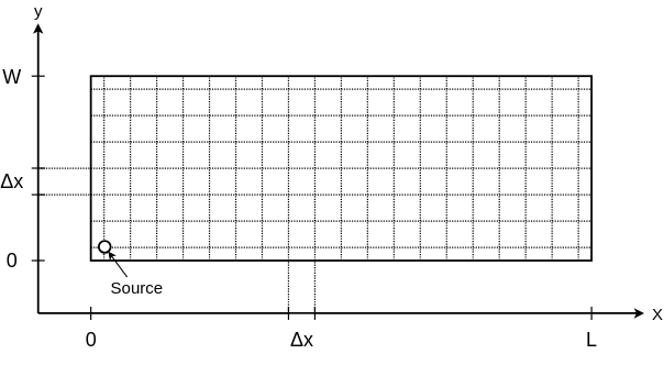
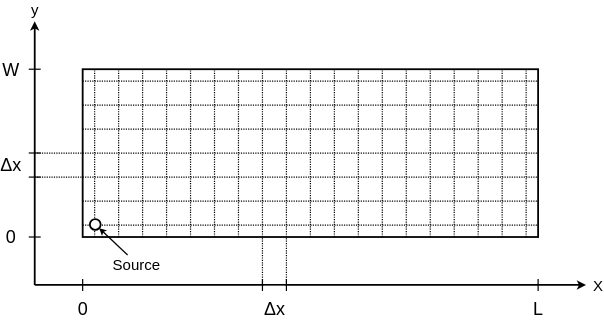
- <mxCell id="40" value="&lt;font style=&quot;font-size: 25px&quot;&gt;Source&lt;/font&gt;" style="text;html=1;strokeColor=none;fillColor=none;align=center;verticalAlign=middle;whiteSpace=wrap;rounded=0;fontSize=30;" vertex="1" parent="1"><mxGeometry x="150" y="405" width="60" height="30" as="geometry" /></mxCell>
+ <mxCell id="40" value="&lt;font style=&quot;font-size: 25px&quot;&gt;Source&lt;/font&gt;" style="text;html=1;strokeColor=none;fillColor=none;align=center;verticalAlign=middle;whiteSpace=wrap;rounded=0;fontSize=30;" vertex="1" parent="1"><mxGeometry x="170" y="410" width="60" height="30" as="geometry" /></mxCell>
